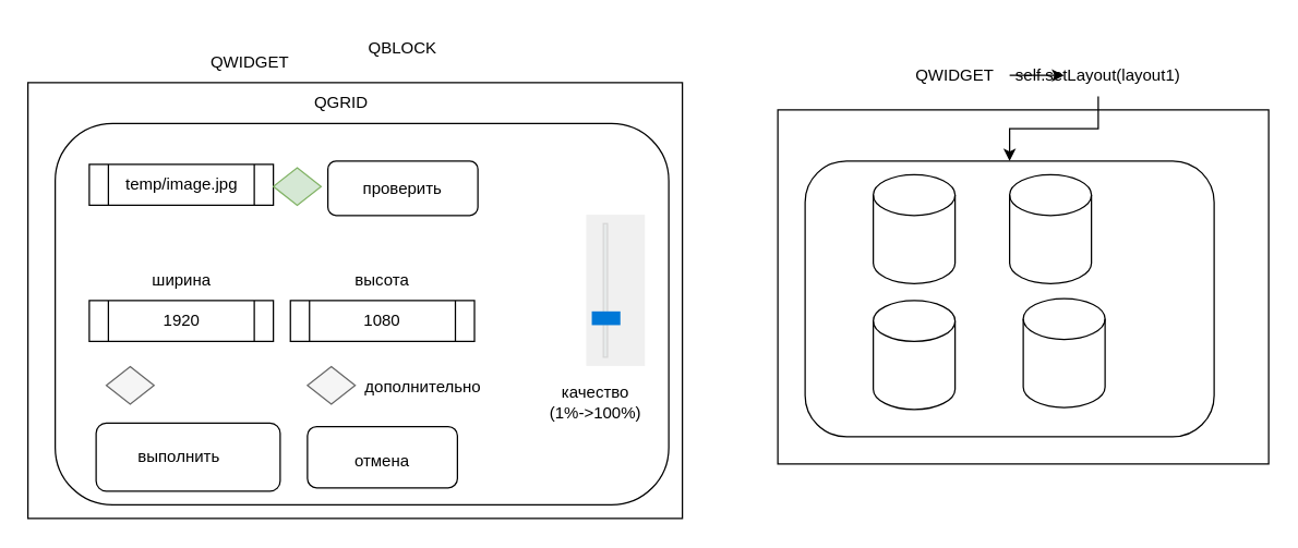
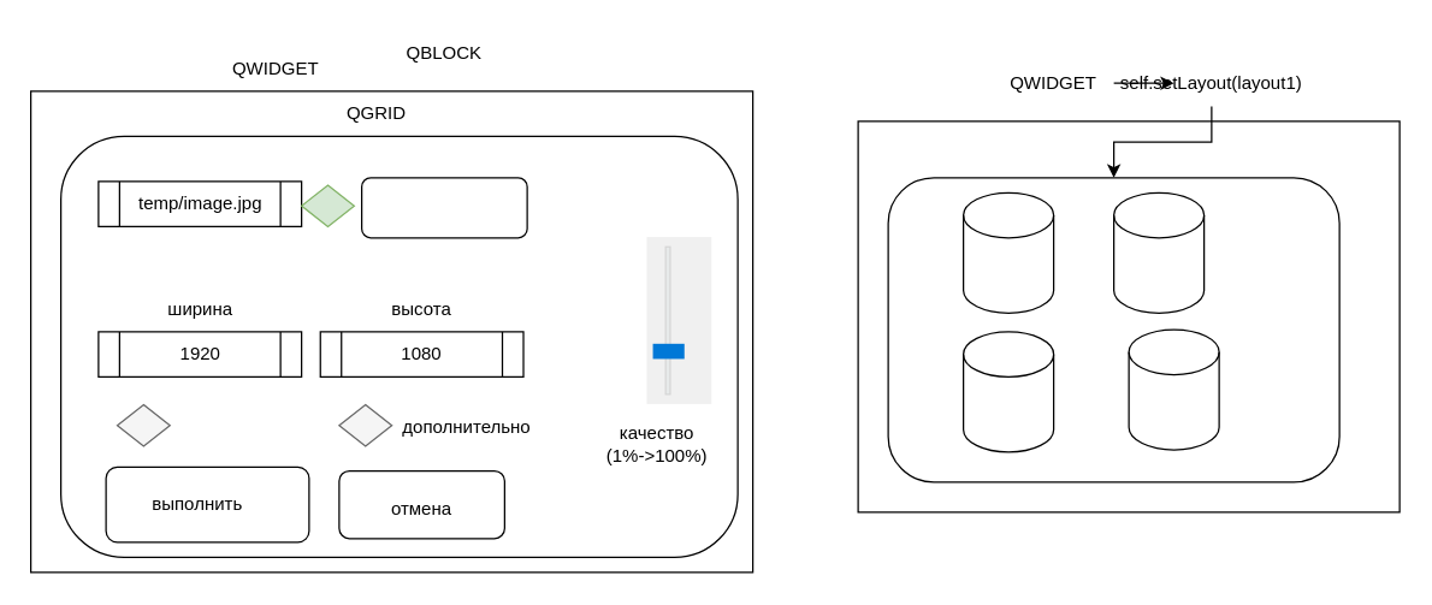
- <mxCell id="7" value="проверить" style="text;html=1;strokeColor=none;fillColor=none;align=center;verticalAlign=middle;whiteSpace=wrap;rounded=0;" parent="1" vertex="1"><mxGeometry x="260" y="127.5" width="70" height="20" as="geometry" /></mxCell>
